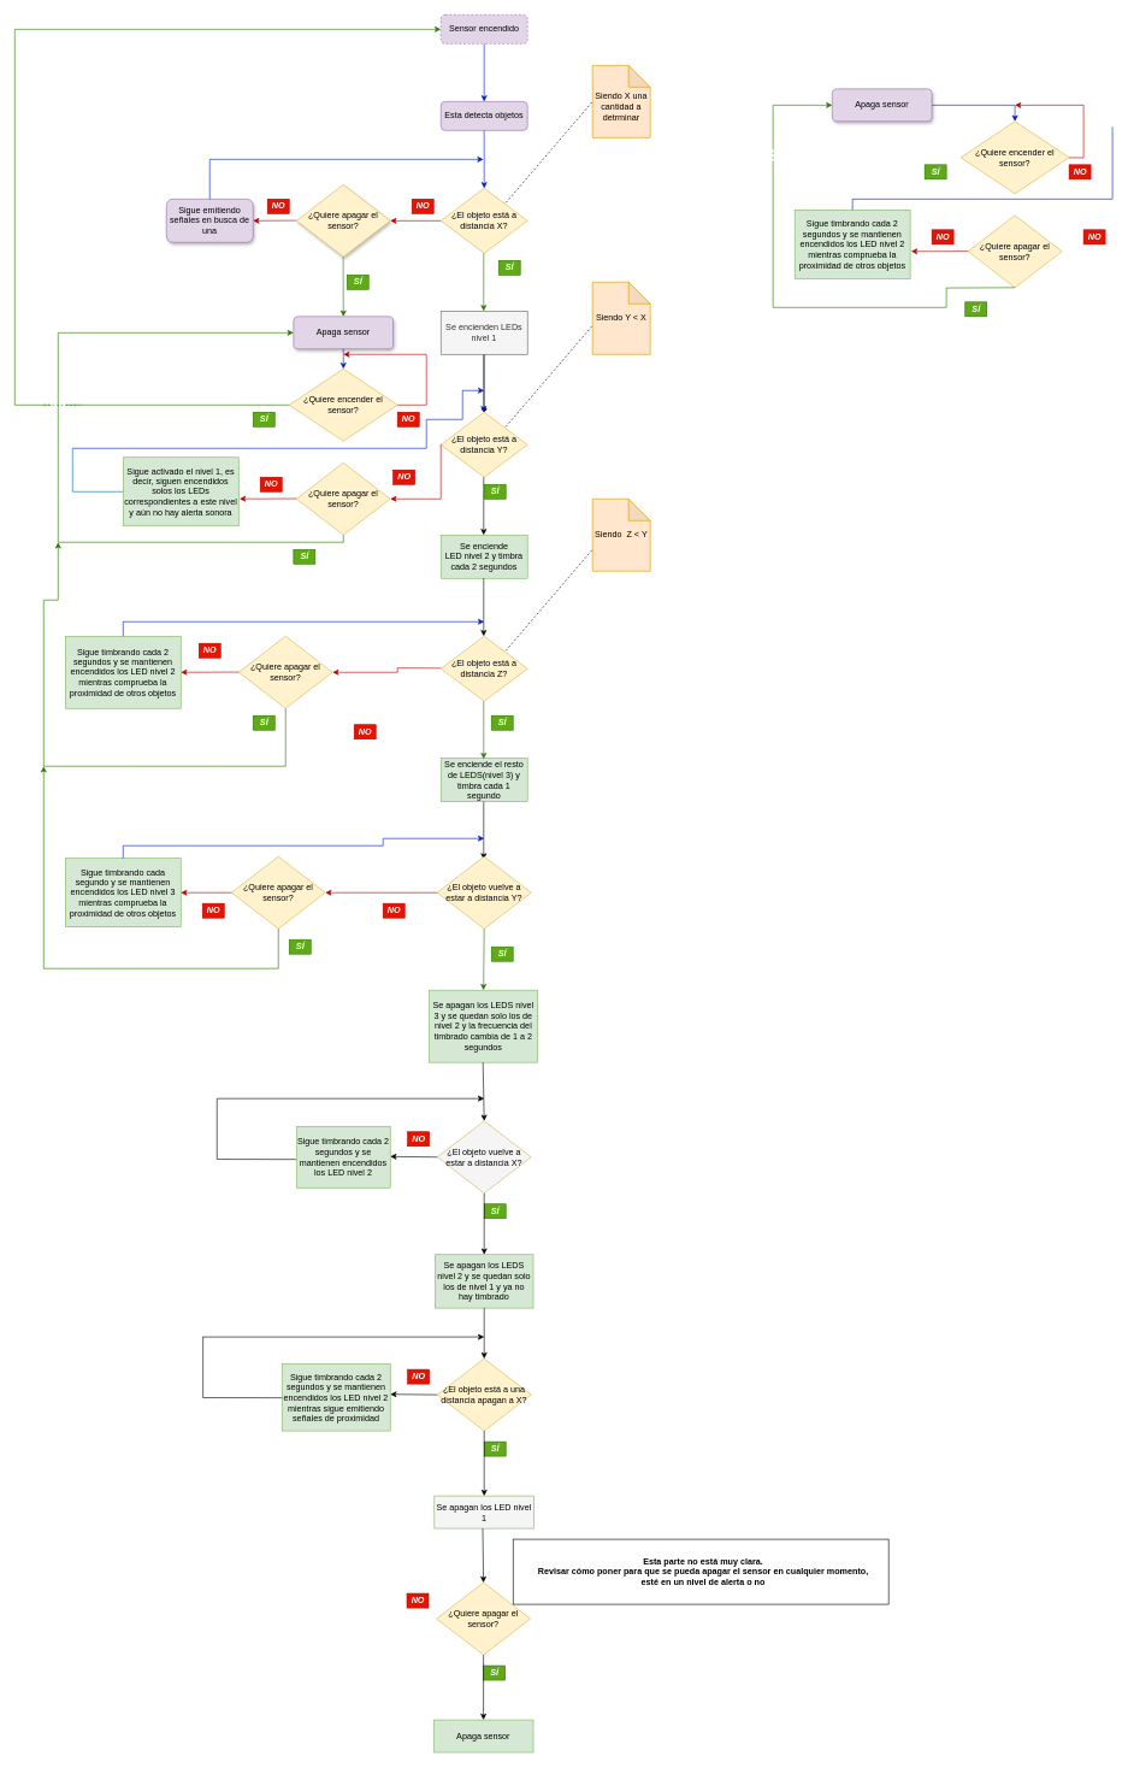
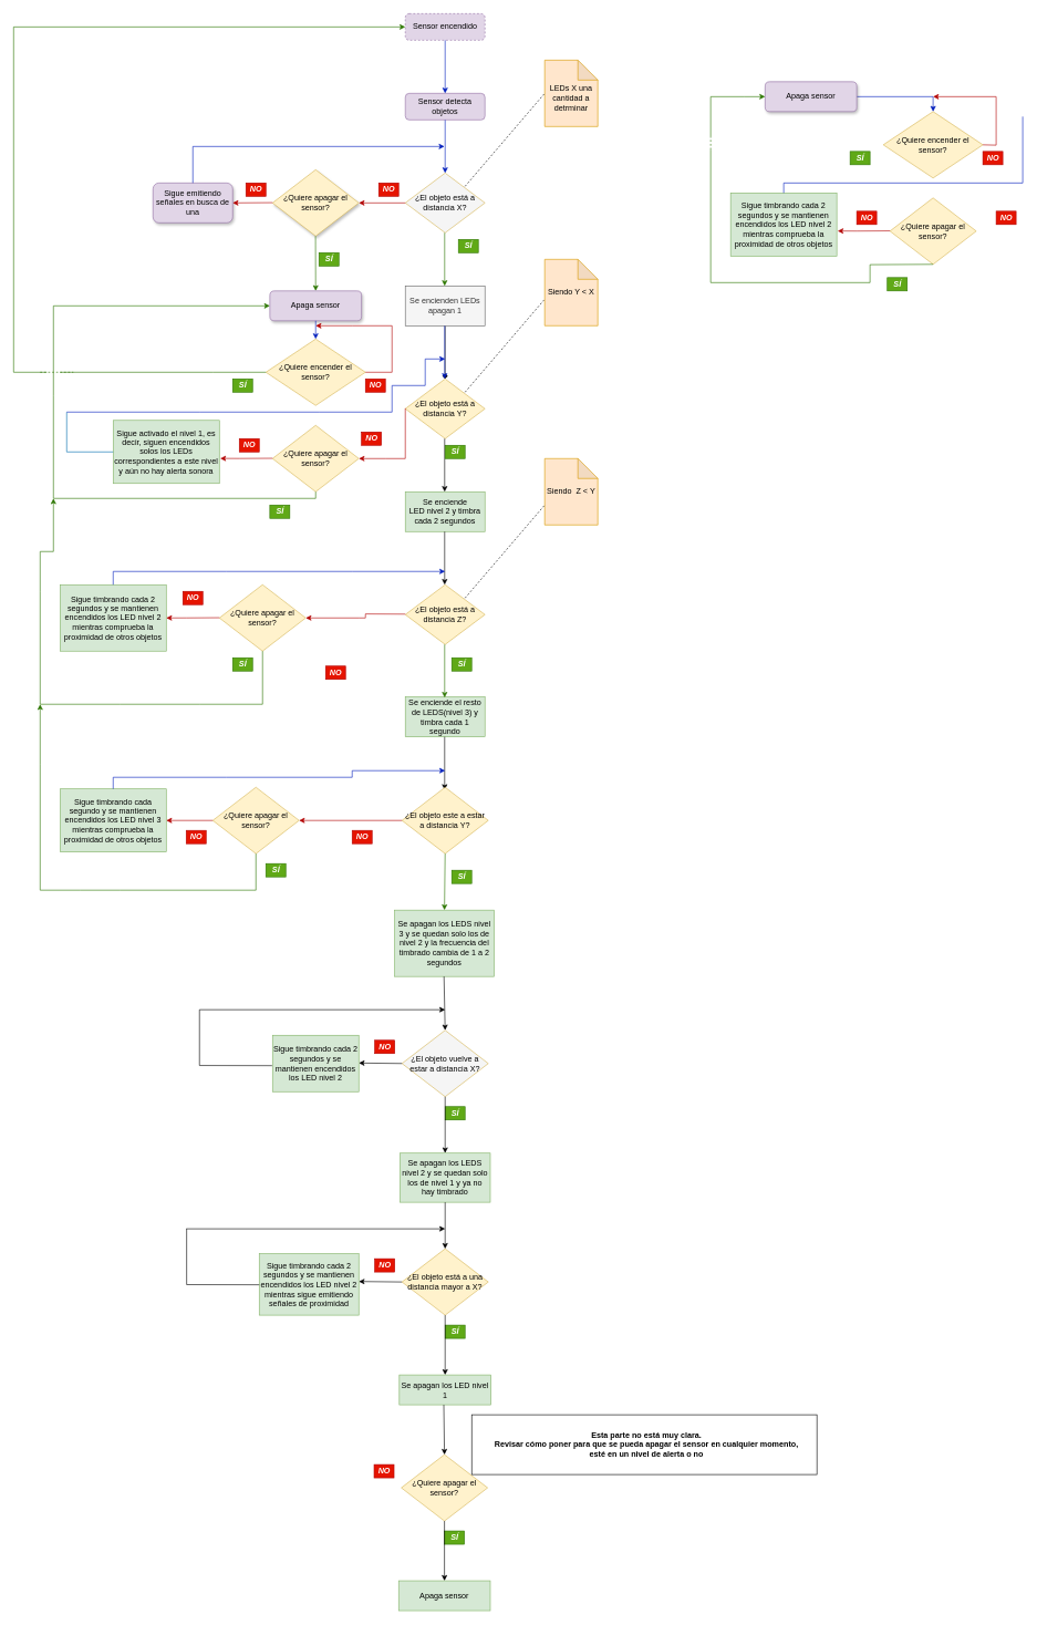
- <mxCell id="26" value="&lt;br&gt;Siendo X una cantidad a detrminar" style="shape=note;whiteSpace=wrap;html=1;backgroundOutline=1;darkOpacity=0.05;fillColor=#ffe6cc;strokeColor=#d79b00;" parent="1" vertex="1"><mxGeometry x="820" y="90" width="80" height="100" as="geometry" /></mxCell>
+ <mxCell id="26" value="&lt;br&gt;LEDs X una cantidad a detrminar" style="shape=note;whiteSpace=wrap;html=1;backgroundOutline=1;darkOpacity=0.05;fillColor=#ffe6cc;strokeColor=#d79b00;" parent="1" vertex="1"><mxGeometry x="820" y="90" width="80" height="100" as="geometry" /></mxCell>
- <mxCell id="4" value="Esta detecta objetos" style="rounded=1;whiteSpace=wrap;html=1;fontSize=12;glass=0;strokeWidth=1;shadow=0;fillColor=#e1d5e7;strokeColor=#9673a6;" parent="1" vertex="1"><mxGeometry x="610" y="140" width="120" height="40" as="geometry" /></mxCell>
+ <mxCell id="4" value="Sensor detecta objetos" style="rounded=1;whiteSpace=wrap;html=1;fontSize=12;glass=0;strokeWidth=1;shadow=0;fillColor=#e1d5e7;strokeColor=#9673a6;" parent="1" vertex="1"><mxGeometry x="610" y="140" width="120" height="40" as="geometry" /></mxCell>
- <mxCell id="5" value="¿El objeto está a distancia X?" style="rhombus;whiteSpace=wrap;html=1;fillColor=#fff2cc;strokeColor=#d6b656;" parent="1" vertex="1"><mxGeometry x="610" y="260" width="120" height="90" as="geometry" /></mxCell>
+ <mxCell id="5" value="¿El objeto está a distancia X?" style="rhombus;whiteSpace=wrap;html=1;fillColor=#f5f5f5;strokeColor=#d6b656;" parent="1" vertex="1"><mxGeometry x="610" y="260" width="120" height="90" as="geometry" /></mxCell>
- <mxCell id="10" value="Se encienden LEDs nivel 1" style="rounded=0;whiteSpace=wrap;html=1;fillColor=#f5f5f5;strokeColor=#666666;fontColor=#333333;" parent="1" vertex="1"><mxGeometry x="610" y="430" width="120" height="60" as="geometry" /></mxCell>
+ <mxCell id="10" value="Se encienden LEDs apagan 1" style="rounded=0;whiteSpace=wrap;html=1;fillColor=#f5f5f5;strokeColor=#666666;fontColor=#333333;" parent="1" vertex="1"><mxGeometry x="610" y="430" width="120" height="60" as="geometry" /></mxCell>
- <mxCell id="29" value="¿El objeto vuelve a estar a distancia Y?" style="rhombus;whiteSpace=wrap;html=1;fillColor=#fff2cc;strokeColor=#d6b656;" parent="1" vertex="1"><mxGeometry x="605" y="1185" width="130" height="100" as="geometry" /></mxCell>
+ <mxCell id="29" value="¿El objeto este a estar a distancia Y?" style="rhombus;whiteSpace=wrap;html=1;fillColor=#fff2cc;strokeColor=#d6b656;" parent="1" vertex="1"><mxGeometry x="605" y="1185" width="130" height="100" as="geometry" /></mxCell>
- <mxCell id="49" value="¿El objeto está a una distancia apagan a X?" style="rhombus;whiteSpace=wrap;html=1;fillColor=#fff2cc;strokeColor=#d6b656;" parent="1" vertex="1"><mxGeometry x="605" y="1880" width="130" height="100" as="geometry" /></mxCell>
+ <mxCell id="49" value="¿El objeto está a una distancia mayor a X?" style="rhombus;whiteSpace=wrap;html=1;fillColor=#fff2cc;strokeColor=#d6b656;" parent="1" vertex="1"><mxGeometry x="605" y="1880" width="130" height="100" as="geometry" /></mxCell>
- <mxCell id="55" value="Se apagan los LED nivel 1" style="rounded=0;whiteSpace=wrap;html=1;fillColor=#f5f5f5;strokeColor=#82b366;" parent="1" vertex="1"><mxGeometry x="601" y="2070" width="138" height="45" as="geometry" /></mxCell>
+ <mxCell id="55" value="Se apagan los LED nivel 1" style="rounded=0;whiteSpace=wrap;html=1;fillColor=#d5e8d4;strokeColor=#82b366;" parent="1" vertex="1"><mxGeometry x="601" y="2070" width="138" height="45" as="geometry" /></mxCell>
